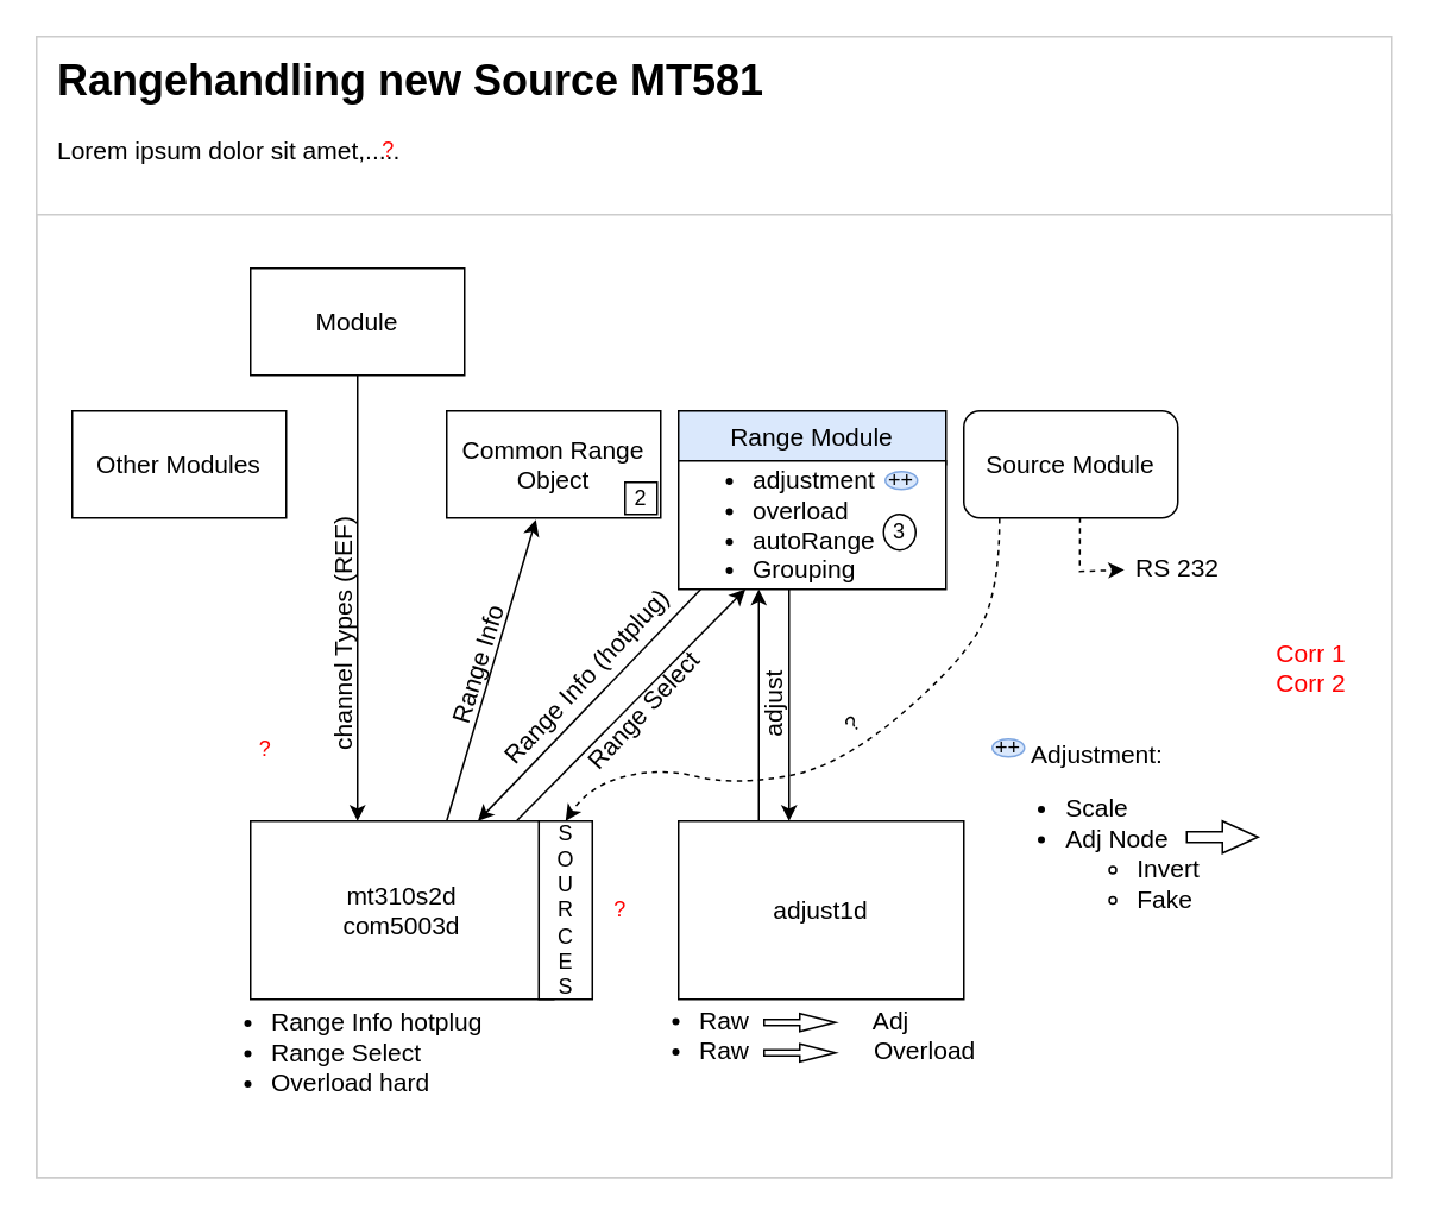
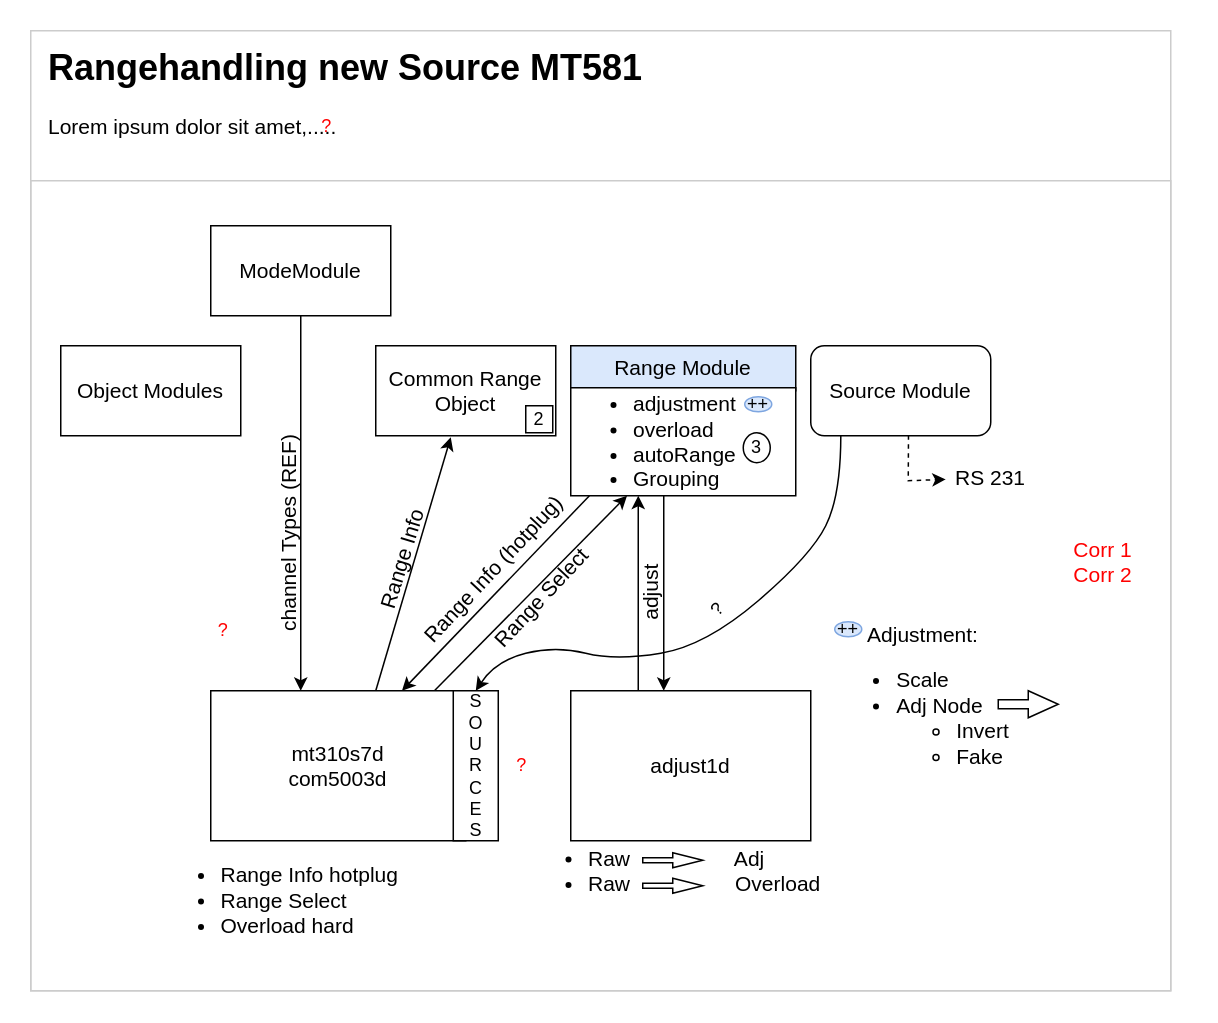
- <mxCell id="7" value="&lt;font style=&quot;font-size: 14px;&quot;&gt;Module&lt;/font&gt;" style="rounded=0;whiteSpace=wrap;html=1;" parent="1" vertex="1"><mxGeometry x="140" y="150" width="120" height="60" as="geometry" /></mxCell>
+ <mxCell id="7" value="&lt;font style=&quot;font-size: 14px;&quot;&gt;ModeModule&lt;/font&gt;" style="rounded=0;whiteSpace=wrap;html=1;" parent="1" vertex="1"><mxGeometry x="140" y="150" width="120" height="60" as="geometry" /></mxCell>
- <mxCell id="13" value="&lt;font style=&quot;font-size: 14px;&quot;&gt;Other Modules&lt;/font&gt;" style="rounded=0;whiteSpace=wrap;html=1;" parent="1" vertex="1"><mxGeometry x="40" y="230" width="120" height="60" as="geometry" /></mxCell>
+ <mxCell id="13" value="&lt;font style=&quot;font-size: 14px;&quot;&gt;Object Modules&lt;/font&gt;" style="rounded=0;whiteSpace=wrap;html=1;" parent="1" vertex="1"><mxGeometry x="40" y="230" width="120" height="60" as="geometry" /></mxCell>
- <mxCell id="21" value="&lt;font style=&quot;font-size: 14px;&quot;&gt;RS 232&lt;/font&gt;" style="text;html=1;align=center;verticalAlign=middle;whiteSpace=wrap;rounded=0;" parent="1" vertex="1"><mxGeometry x="630" y="303" width="60" height="30" as="geometry" /></mxCell>
+ <mxCell id="21" value="&lt;font style=&quot;font-size: 14px;&quot;&gt;RS 231&lt;/font&gt;" style="text;html=1;align=center;verticalAlign=middle;whiteSpace=wrap;rounded=0;" parent="1" vertex="1"><mxGeometry x="630" y="303" width="60" height="30" as="geometry" /></mxCell>
- <mxCell id="32" value="" style="curved=1;endArrow=classic;html=1;rounded=0;exitX=0.167;exitY=1;exitDx=0;exitDy=0;exitPerimeter=0;entryX=0.5;entryY=0;entryDx=0;entryDy=0;dashed=1;" parent="1" source="20" target="5" edge="1"><mxGeometry width="50" height="50" relative="1" as="geometry"><mxPoint x="430" y="440" as="sourcePoint" /><mxPoint x="480" y="390" as="targetPoint" /><Array as="points"><mxPoint x="560" y="330" /><mxPoint x="540" y="370" /><mxPoint x="470" y="430" /><mxPoint x="410" y="440" /><mxPoint x="370" y="430" /><mxPoint x="330" y="440" /></Array></mxGeometry></mxCell>
+ <mxCell id="32" value="" style="curved=1;endArrow=classic;html=1;rounded=0;exitX=0.167;exitY=1;exitDx=0;exitDy=0;exitPerimeter=0;entryX=0.5;entryY=0;entryDx=0;entryDy=0;" parent="1" source="20" target="5" edge="1"><mxGeometry width="50" height="50" relative="1" as="geometry"><mxPoint x="430" y="440" as="sourcePoint" /><mxPoint x="480" y="390" as="targetPoint" /><Array as="points"><mxPoint x="560" y="330" /><mxPoint x="540" y="370" /><mxPoint x="470" y="430" /><mxPoint x="410" y="440" /><mxPoint x="370" y="430" /><mxPoint x="330" y="440" /></Array></mxGeometry></mxCell>
- <mxCell id="4" value="&lt;font style=&quot;font-size: 14px;&quot;&gt;mt310s2d&lt;br&gt;com5003d&lt;/font&gt;" style="rounded=0;whiteSpace=wrap;html=1;" parent="1" vertex="1"><mxGeometry x="140" y="460" width="170" height="100" as="geometry" /></mxCell>
+ <mxCell id="4" value="&lt;font style=&quot;font-size: 14px;&quot;&gt;mt310s7d&lt;br&gt;com5003d&lt;/font&gt;" style="rounded=0;whiteSpace=wrap;html=1;" parent="1" vertex="1"><mxGeometry x="140" y="460" width="170" height="100" as="geometry" /></mxCell>
- <mxCell id="14" value="&lt;div style=&quot;font-size: 14px;&quot; align=&quot;left&quot;&gt;&lt;ul&gt;&lt;li&gt;&lt;font style=&quot;font-size: 14px;&quot;&gt;Range Info hotplug&lt;br&gt;&lt;/font&gt;&lt;/li&gt;&lt;li&gt;&lt;font style=&quot;font-size: 14px;&quot;&gt;Range Select&lt;/font&gt;&lt;/li&gt;&lt;li&gt;&lt;font style=&quot;font-size: 14px;&quot;&gt;Overload hard&lt;/font&gt;&lt;/li&gt;&lt;/ul&gt;&lt;/div&gt;" style="text;html=1;align=left;verticalAlign=middle;whiteSpace=wrap;rounded=0;" parent="1" vertex="1"><mxGeometry x="110" y="565" width="190" height="50" as="geometry" /></mxCell>
+ <mxCell id="14" value="&lt;div style=&quot;font-size: 14px;&quot; align=&quot;left&quot;&gt;&lt;ul&gt;&lt;li&gt;&lt;font style=&quot;font-size: 14px;&quot;&gt;Range Info hotplug&lt;br&gt;&lt;/font&gt;&lt;/li&gt;&lt;li&gt;&lt;font style=&quot;font-size: 14px;&quot;&gt;Range Select&lt;/font&gt;&lt;/li&gt;&lt;li&gt;&lt;font style=&quot;font-size: 14px;&quot;&gt;Overload hard&lt;/font&gt;&lt;/li&gt;&lt;/ul&gt;&lt;/div&gt;" style="text;html=1;align=left;verticalAlign=middle;whiteSpace=wrap;rounded=0;" parent="1" vertex="1"><mxGeometry x="105" y="575" width="190" height="50" as="geometry" /></mxCell>
